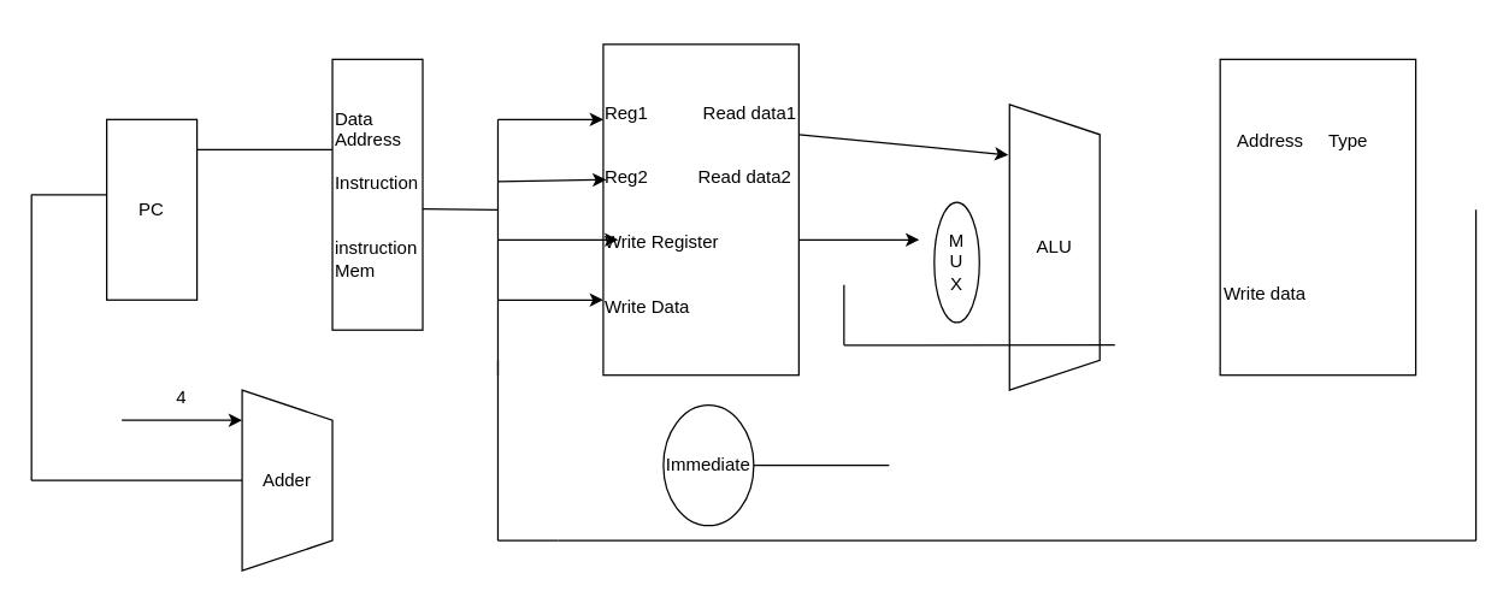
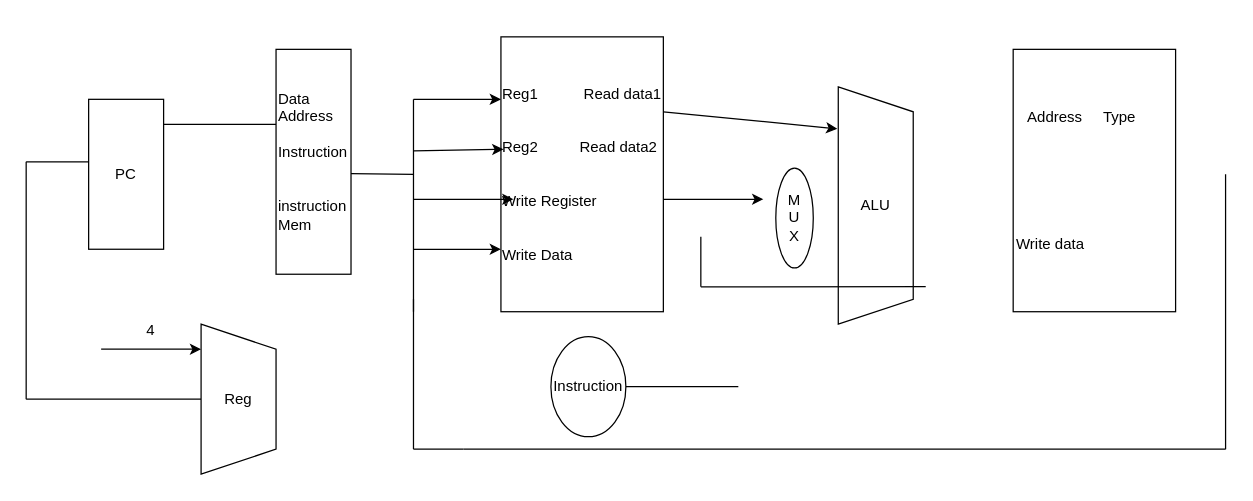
- <mxCell id="25" value="Immediate" style="ellipse;whiteSpace=wrap;html=1;direction=south;" vertex="1" parent="1"><mxGeometry x="440" y="260" width="60" height="80" as="geometry" /></mxCell>
+ <mxCell id="25" value="Instruction" style="ellipse;whiteSpace=wrap;html=1;direction=south;" vertex="1" parent="1"><mxGeometry x="440" y="260" width="60" height="80" as="geometry" /></mxCell>
- <mxCell id="21" value="Adder" style="shape=trapezoid;perimeter=trapezoidPerimeter;whiteSpace=wrap;html=1;fixedSize=1;direction=south;" vertex="1" parent="1"><mxGeometry x="160" y="250" width="60" height="120" as="geometry" /></mxCell>
+ <mxCell id="21" value="Reg" style="shape=trapezoid;perimeter=trapezoidPerimeter;whiteSpace=wrap;html=1;fixedSize=1;direction=south;" vertex="1" parent="1"><mxGeometry x="160" y="250" width="60" height="120" as="geometry" /></mxCell>
